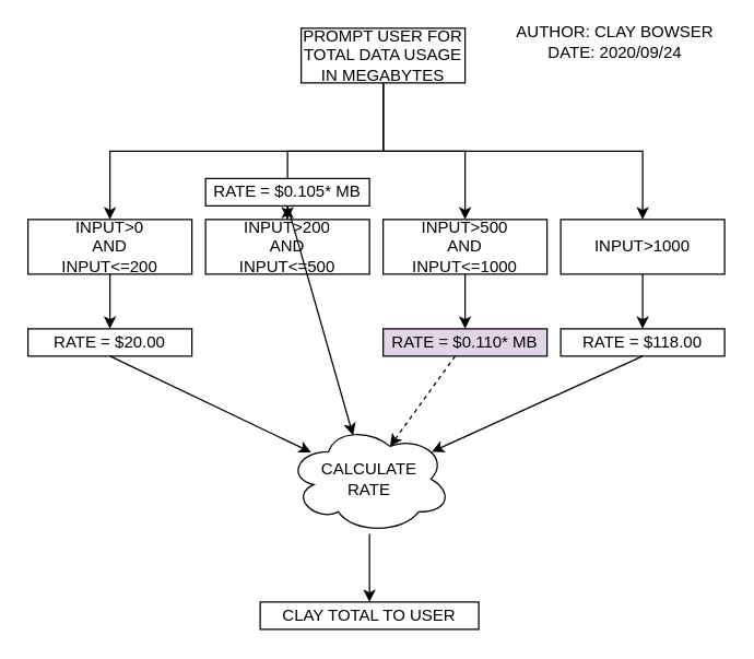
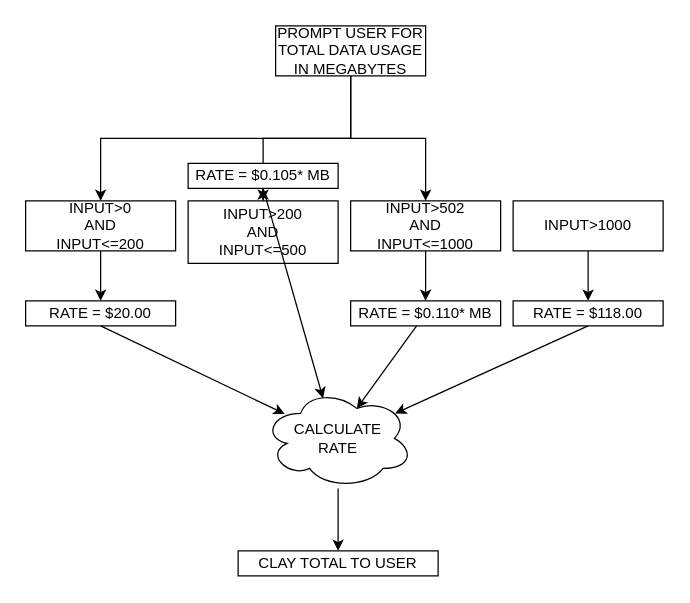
- <mxCell id="26" value="AUTHOR: CLAY BOWSER&lt;br&gt;DATE: 2020/09/24" style="text;html=1;strokeColor=none;fillColor=none;align=center;verticalAlign=middle;whiteSpace=wrap;rounded=0;" parent="1" vertex="1"><mxGeometry x="370" y="20" width="160" height="20" as="geometry" /></mxCell>
- <mxCell id="4" style="edgeStyle=orthogonalEdgeStyle;rounded=0;orthogonalLoop=1;jettySize=auto;html=1;exitX=0.5;exitY=1;exitDx=0;exitDy=0;entryX=0.5;entryY=0;entryDx=0;entryDy=0;" parent="1" source="6" target="14" edge="1"><mxGeometry relative="1" as="geometry" /></mxCell>
- <mxCell id="10" value="INPUT&amp;gt;200&lt;br&gt;AND&lt;br&gt;INPUT&amp;lt;=500" style="rounded=0;whiteSpace=wrap;html=1;" parent="1" vertex="1"><mxGeometry x="150" y="160" width="120" height="40" as="geometry" /></mxCell>
+ <mxCell id="10" value="INPUT&amp;gt;200&lt;br&gt;AND&lt;br&gt;INPUT&amp;lt;=500" style="rounded=0;whiteSpace=wrap;html=1;" parent="1" vertex="1"><mxGeometry x="150" y="160" width="120" height="50" as="geometry" /></mxCell>
- <mxCell id="12" value="INPUT&amp;gt;500&lt;br&gt;AND&lt;br&gt;INPUT&amp;lt;=1000" style="rounded=0;whiteSpace=wrap;html=1;" parent="1" vertex="1"><mxGeometry x="280" y="160" width="120" height="40" as="geometry" /></mxCell>
+ <mxCell id="12" value="INPUT&amp;gt;502&lt;br&gt;AND&lt;br&gt;INPUT&amp;lt;=1000" style="rounded=0;whiteSpace=wrap;html=1;" parent="1" vertex="1"><mxGeometry x="280" y="160" width="120" height="40" as="geometry" /></mxCell>
- <mxCell id="19" value="RATE = $0.110* MB" style="rounded=0;whiteSpace=wrap;html=1;fillColor=#e1d5e7;" parent="1" vertex="1"><mxGeometry x="280" y="240" width="120" height="20" as="geometry" /></mxCell>
+ <mxCell id="19" value="RATE = $0.110* MB" style="rounded=0;whiteSpace=wrap;html=1;" parent="1" vertex="1"><mxGeometry x="280" y="240" width="120" height="20" as="geometry" /></mxCell>
- <mxCell id="24" value="" style="endArrow=classic;html=1;entryX=0.625;entryY=0.2;entryDx=0;entryDy=0;entryPerimeter=0;dashed=1;" parent="1" source="19" target="16" edge="1"><mxGeometry width="50" height="50" relative="1" as="geometry"><mxPoint x="250" y="370" as="sourcePoint" /><mxPoint x="300" y="320" as="targetPoint" /></mxGeometry></mxCell>
+ <mxCell id="24" value="" style="endArrow=classic;html=1;entryX=0.625;entryY=0.2;entryDx=0;entryDy=0;entryPerimeter=0;" parent="1" source="19" target="16" edge="1"><mxGeometry width="50" height="50" relative="1" as="geometry"><mxPoint x="250" y="370" as="sourcePoint" /><mxPoint x="300" y="320" as="targetPoint" /></mxGeometry></mxCell>
